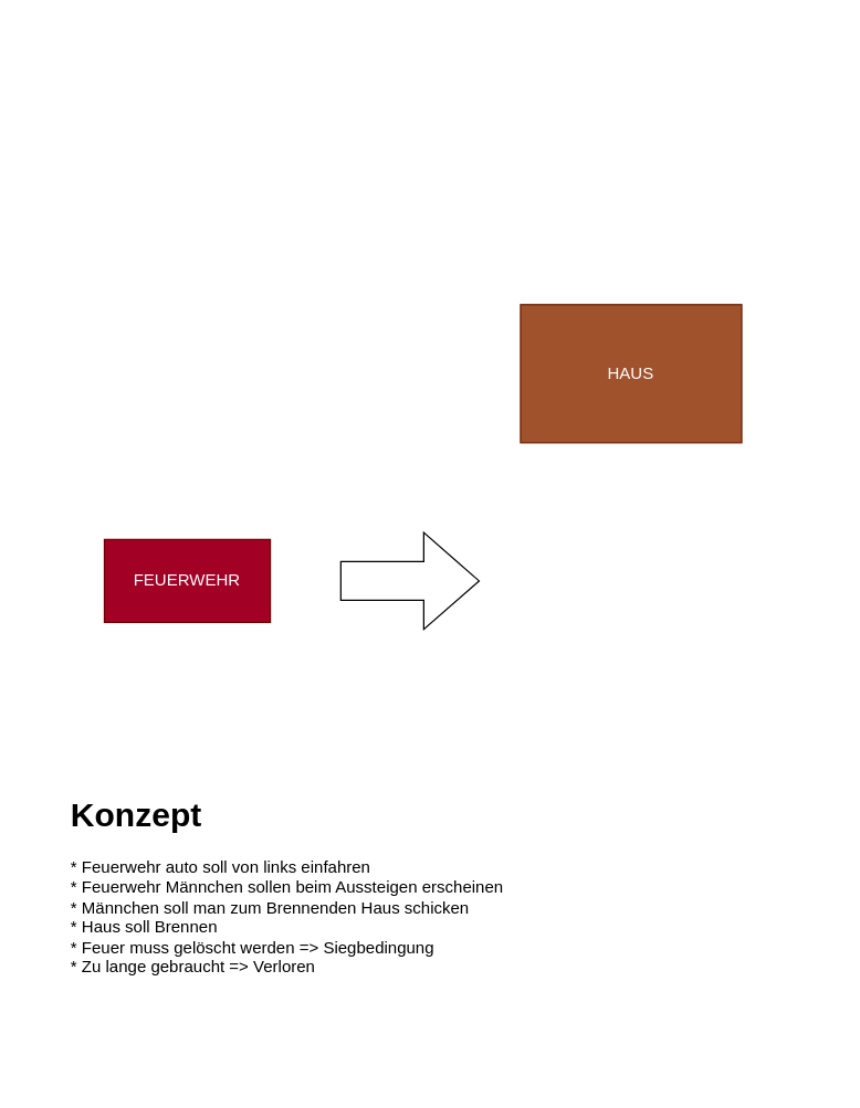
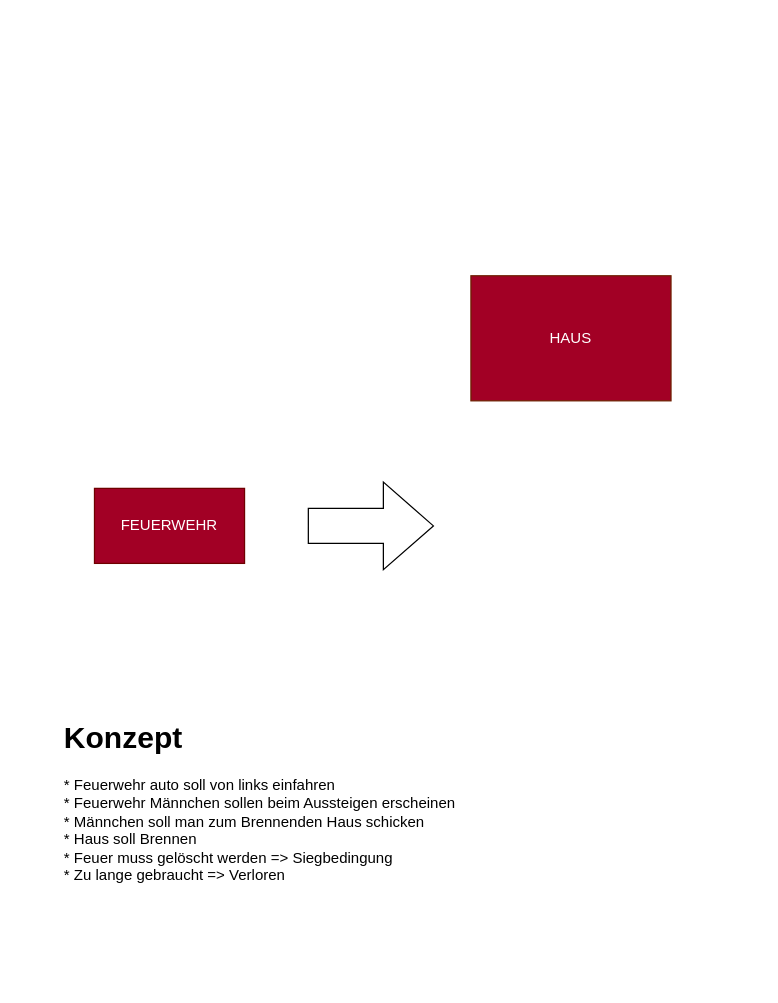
- <mxCell id="5" value="HAUS" style="rounded=0;whiteSpace=wrap;html=1;fillColor=#a0522d;strokeColor=#6D1F00;fontColor=#ffffff;" vertex="1" parent="1"><mxGeometry x="376" y="220" width="160" height="100" as="geometry" /></mxCell>
+ <mxCell id="5" value="HAUS" style="rounded=0;whiteSpace=wrap;html=1;fillColor=#a20025;strokeColor=#6D1F00;fontColor=#ffffff;" vertex="1" parent="1"><mxGeometry x="376" y="220" width="160" height="100" as="geometry" /></mxCell>
